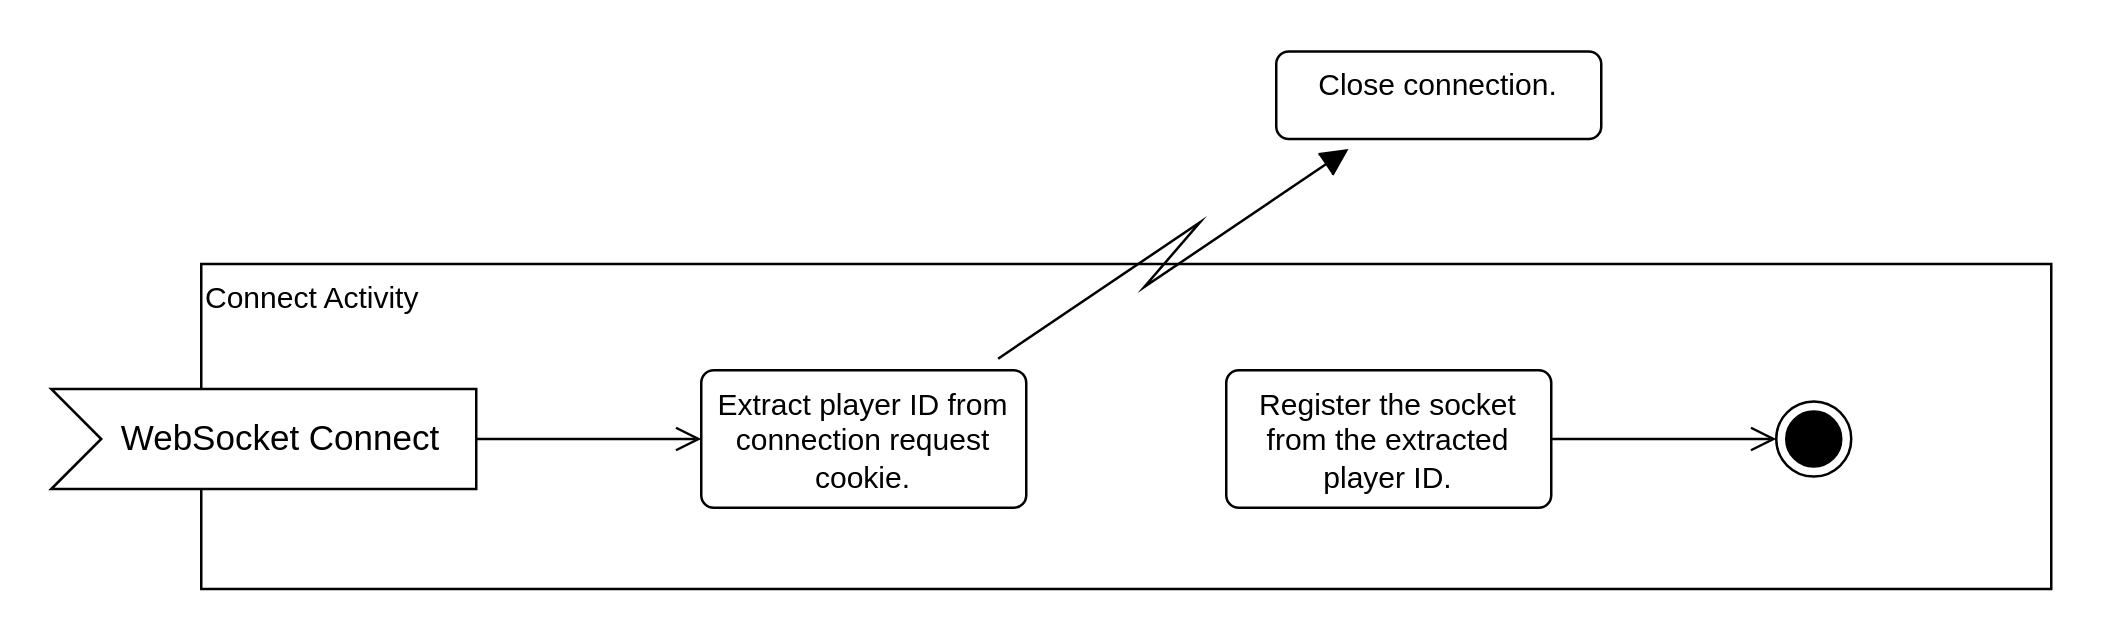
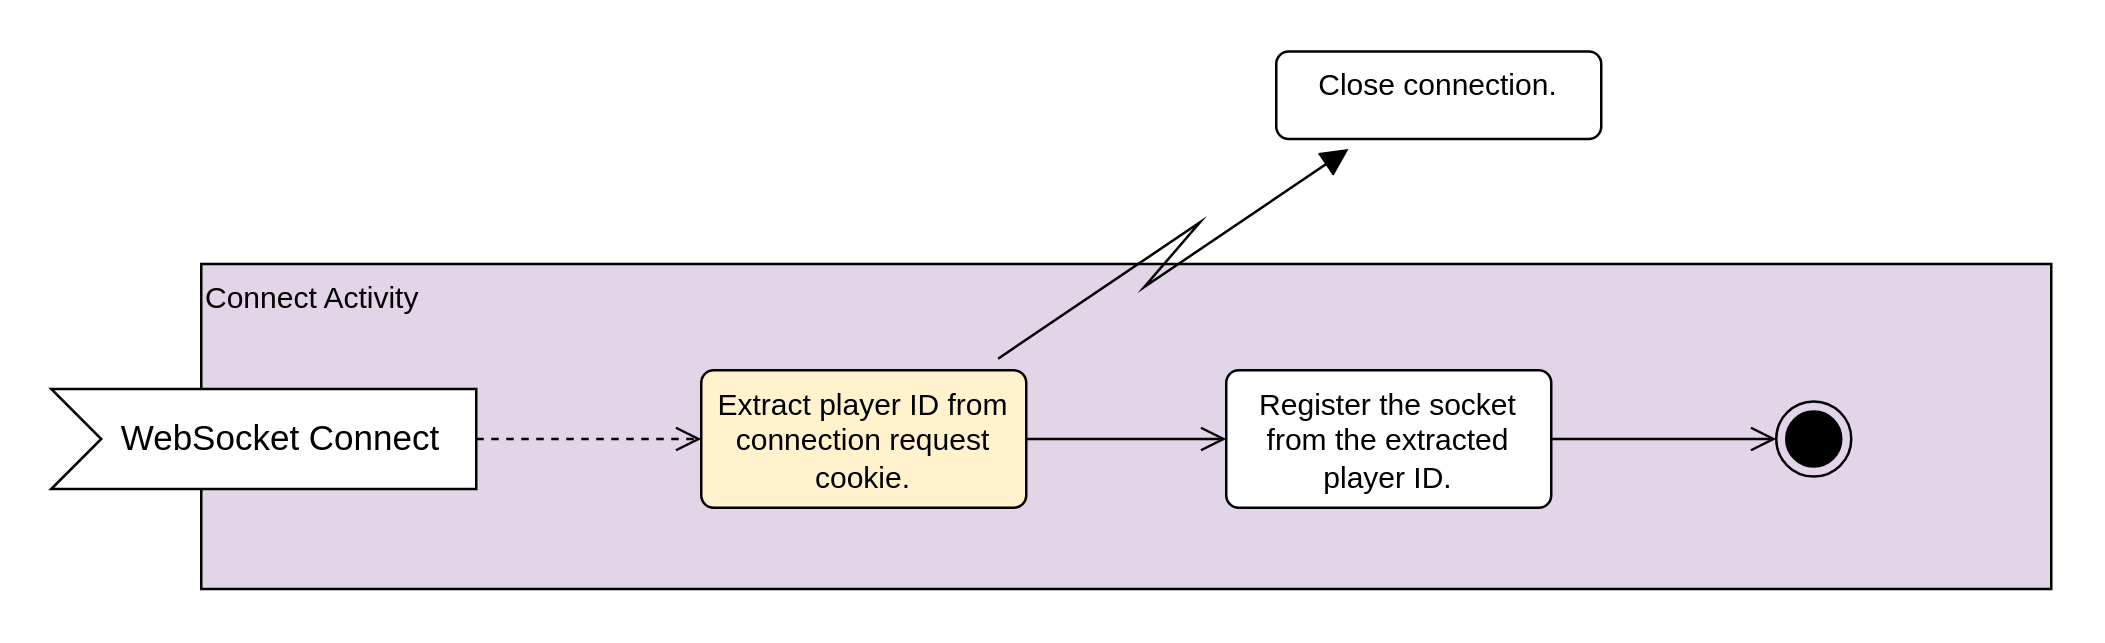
- <mxCell id="2" value="Connect Activity" style="html=1;dashed=0;whiteSpace=wrap;align=left;verticalAlign=top;" vertex="1" parent="1"><mxGeometry x="80" y="105" width="740" height="130" as="geometry" /></mxCell>
+ <mxCell id="2" value="Connect Activity" style="html=1;dashed=0;whiteSpace=wrap;align=left;verticalAlign=top;fillColor=#e1d5e7;" vertex="1" parent="1"><mxGeometry x="80" y="105" width="740" height="130" as="geometry" /></mxCell>
- <mxCell id="5" value="" style="endArrow=open;startArrow=none;endFill=0;startFill=0;endSize=8;html=1;verticalAlign=bottom;labelBackgroundColor=none;strokeWidth=1;rounded=0;" edge="1" parent="1" source="3" target="4"><mxGeometry width="160" relative="1" as="geometry"><mxPoint x="200" y="140" as="sourcePoint" /><mxPoint x="570" y="195" as="targetPoint" /></mxGeometry></mxCell>
+ <mxCell id="5" value="" style="endArrow=open;startArrow=none;endFill=0;startFill=0;endSize=8;html=1;verticalAlign=bottom;labelBackgroundColor=none;strokeWidth=1;rounded=0;dashed=1;" edge="1" parent="1" source="3" target="4"><mxGeometry width="160" relative="1" as="geometry"><mxPoint x="200" y="140" as="sourcePoint" /><mxPoint x="570" y="195" as="targetPoint" /></mxGeometry></mxCell>
- <mxCell id="4" value="Extract player ID from connection request cookie." style="html=1;align=center;verticalAlign=top;rounded=1;absoluteArcSize=1;arcSize=10;dashed=0;whiteSpace=wrap;" vertex="1" parent="1"><mxGeometry x="280" y="147.5" width="130" height="55" as="geometry" /></mxCell>
+ <mxCell id="4" value="Extract player ID from connection request cookie." style="html=1;align=center;verticalAlign=top;rounded=1;absoluteArcSize=1;arcSize=10;dashed=0;whiteSpace=wrap;fillColor=#fff2cc;" vertex="1" parent="1"><mxGeometry x="280" y="147.5" width="130" height="55" as="geometry" /></mxCell>
+ <mxCell id="8" value="" style="endArrow=open;startArrow=none;endFill=0;startFill=0;endSize=8;html=1;verticalAlign=bottom;labelBackgroundColor=none;strokeWidth=1;rounded=0;" edge="1" parent="1" source="4" target="7"><mxGeometry width="160" relative="1" as="geometry"><mxPoint x="200" y="185" as="sourcePoint" /><mxPoint x="290" y="185" as="targetPoint" /></mxGeometry></mxCell>
